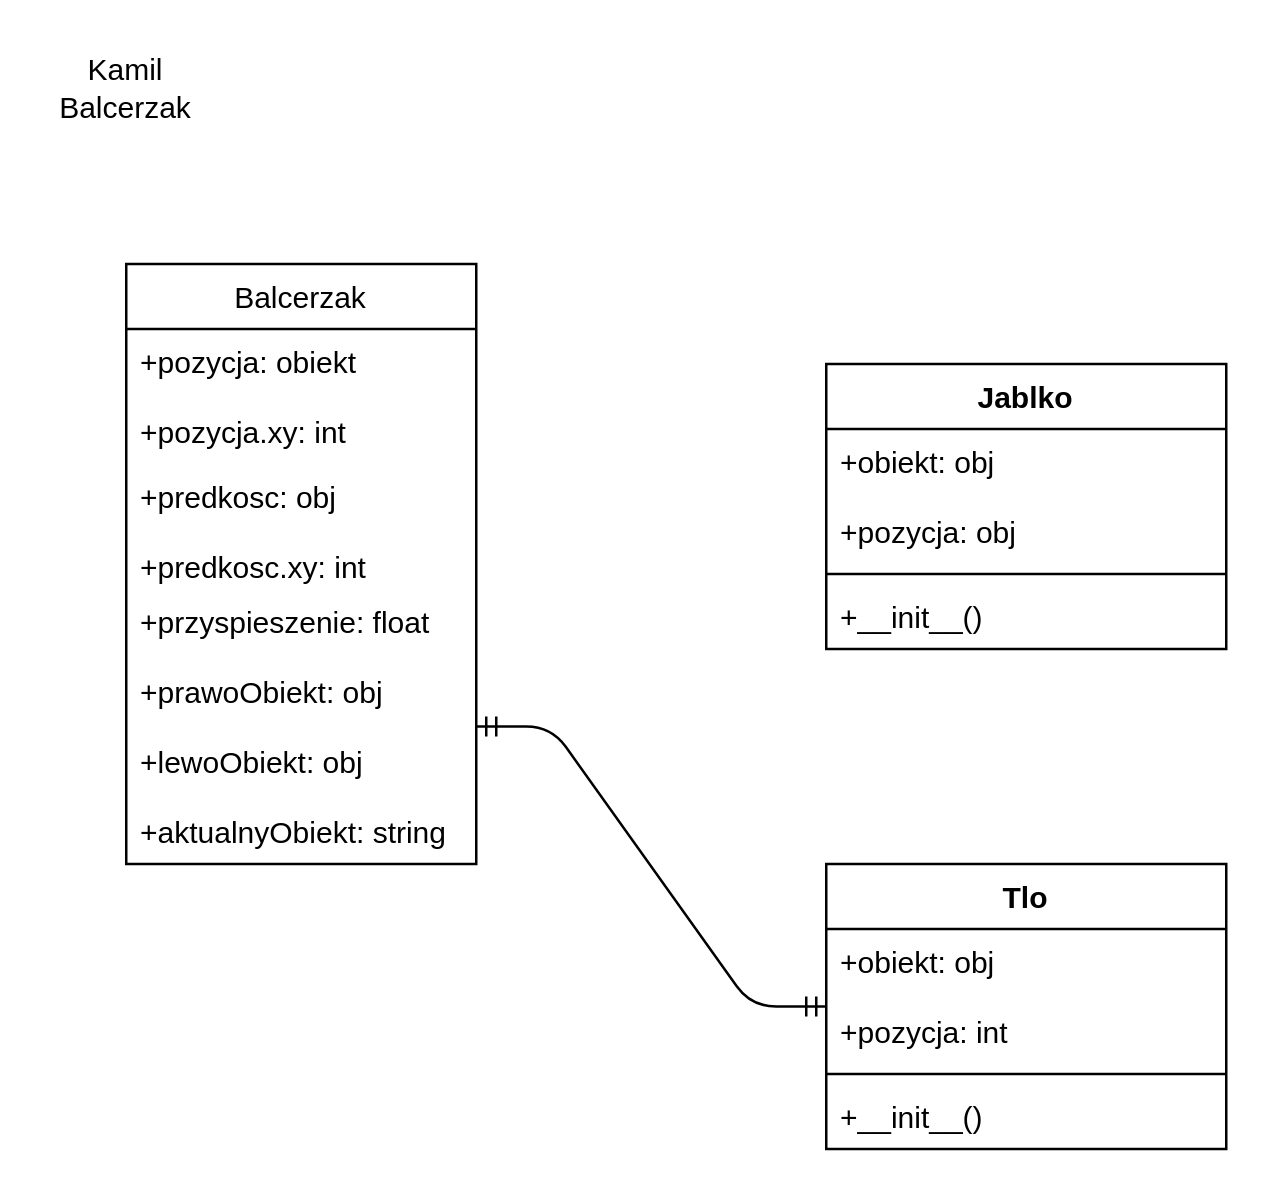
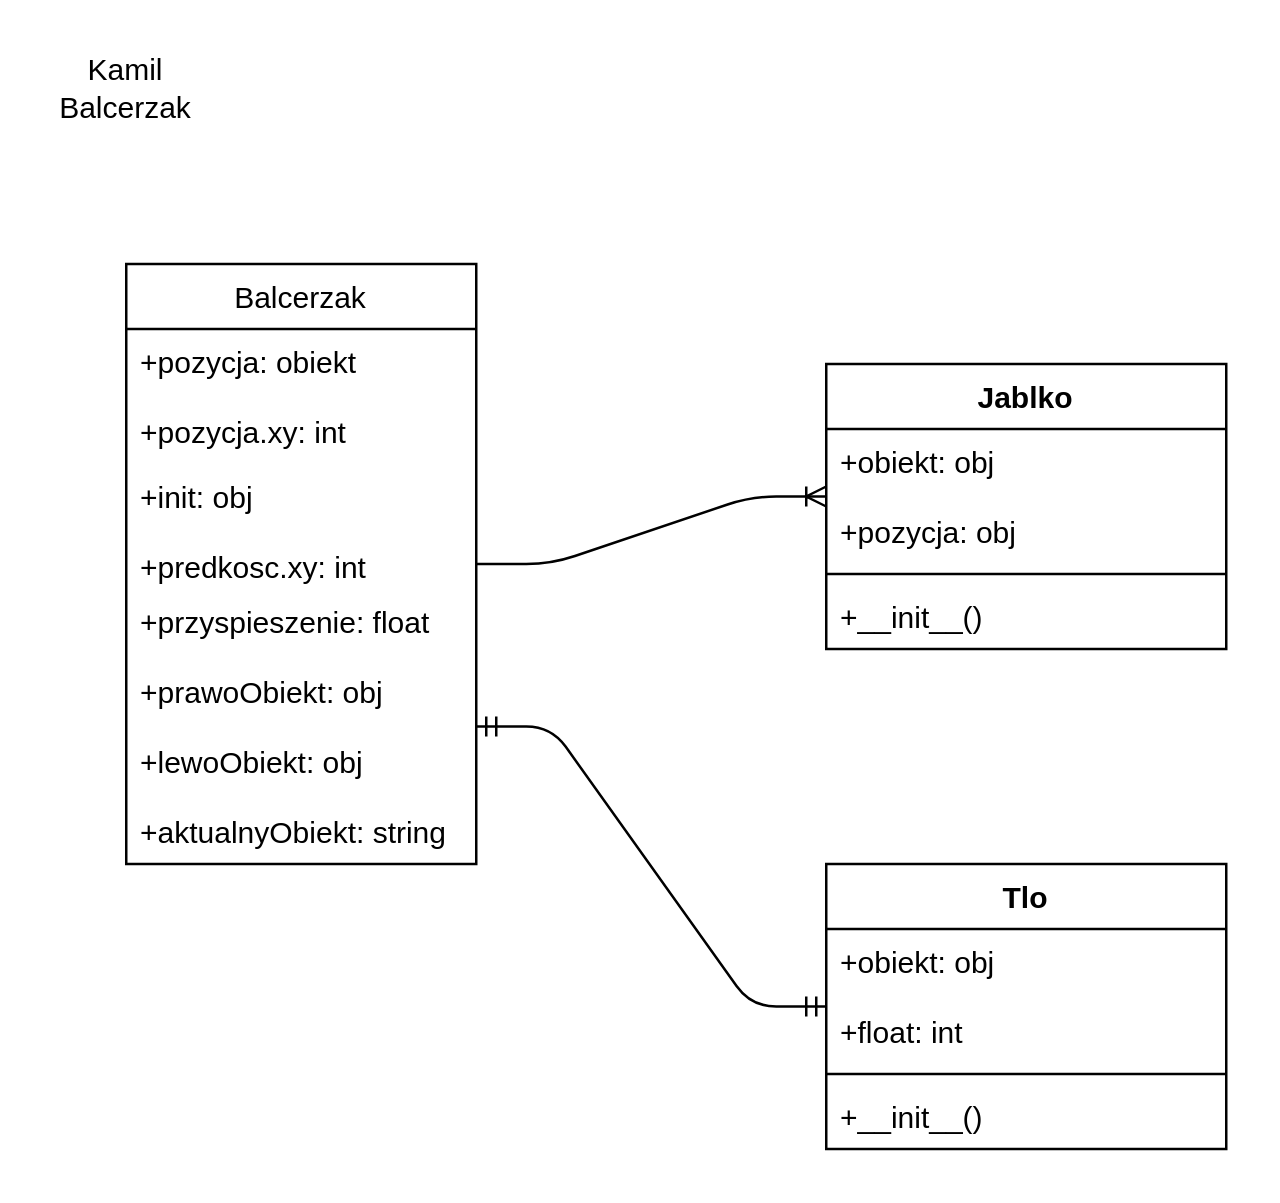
- <mxCell id="4" value="+predkosc: obj&#10;&#10;+predkosc.xy: int" style="text;strokeColor=none;fillColor=none;align=left;verticalAlign=top;spacingLeft=4;spacingRight=4;overflow=hidden;rotatable=0;points=[[0,0.5],[1,0.5]];portConstraint=eastwest;" parent="2" vertex="1"><mxGeometry y="80" width="140" height="50" as="geometry" /></mxCell>
+ <mxCell id="4" value="+init: obj&#10;&#10;+predkosc.xy: int" style="text;strokeColor=none;fillColor=none;align=left;verticalAlign=top;spacingLeft=4;spacingRight=4;overflow=hidden;rotatable=0;points=[[0,0.5],[1,0.5]];portConstraint=eastwest;" parent="2" vertex="1"><mxGeometry y="80" width="140" height="50" as="geometry" /></mxCell>
+ <mxCell id="14" value="" style="edgeStyle=entityRelationEdgeStyle;fontSize=12;html=1;endArrow=ERoneToMany;" parent="1" source="2" target="7" edge="1"><mxGeometry width="100" height="100" relative="1" as="geometry"><mxPoint x="410" y="345" as="sourcePoint" /><mxPoint x="510" y="245" as="targetPoint" /></mxGeometry></mxCell>
- <mxCell id="11" value="+obiekt: obj&#10;&#10;+pozycja: int" style="text;strokeColor=none;fillColor=none;align=left;verticalAlign=top;spacingLeft=4;spacingRight=4;overflow=hidden;rotatable=0;points=[[0,0.5],[1,0.5]];portConstraint=eastwest;" parent="10" vertex="1"><mxGeometry y="26" width="160" height="54" as="geometry" /></mxCell>
+ <mxCell id="11" value="+obiekt: obj&#10;&#10;+float: int" style="text;strokeColor=none;fillColor=none;align=left;verticalAlign=top;spacingLeft=4;spacingRight=4;overflow=hidden;rotatable=0;points=[[0,0.5],[1,0.5]];portConstraint=eastwest;" parent="10" vertex="1"><mxGeometry y="26" width="160" height="54" as="geometry" /></mxCell>
